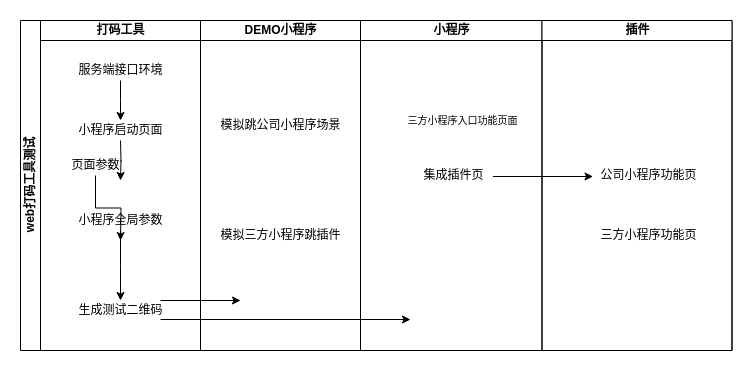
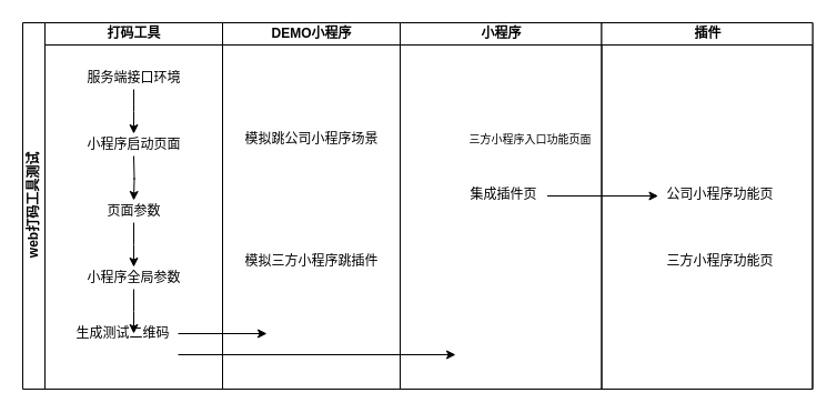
- <mxCell id="19" value="&lt;font style=&quot;font-size: 10px&quot;&gt;三方小程序入口功能页面&lt;/font&gt;" style="text;html=1;align=center;verticalAlign=middle;resizable=0;points=[];autosize=1;" parent="18" vertex="1"><mxGeometry x="36.5" y="90" width="130" height="20" as="geometry" /></mxCell>
+ <mxCell id="19" value="&lt;font style=&quot;font-size: 10px&quot;&gt;三方小程序入口功能页面&lt;/font&gt;" style="text;html=1;align=center;verticalAlign=middle;resizable=0;points=[];autosize=1;" parent="18" vertex="1"><mxGeometry x="51.5" y="95" width="130" height="20" as="geometry" /></mxCell>
- <mxCell id="7" value="页面参数" style="text;html=1;align=center;verticalAlign=middle;resizable=0;points=[];autosize=1;" parent="3" vertex="1"><mxGeometry x="25" y="135" width="60" height="20" as="geometry" /></mxCell>
+ <mxCell id="7" value="页面参数" style="text;html=1;align=center;verticalAlign=middle;resizable=0;points=[];autosize=1;" parent="3" vertex="1"><mxGeometry x="50" y="160" width="60" height="20" as="geometry" /></mxCell>
- <mxCell id="13" value="小程序全局参数" style="text;html=1;align=center;verticalAlign=middle;resizable=0;points=[];autosize=1;" parent="3" vertex="1"><mxGeometry x="30" y="190" width="100" height="20" as="geometry" /></mxCell>
+ <mxCell id="13" value="小程序全局参数" style="text;html=1;align=center;verticalAlign=middle;resizable=0;points=[];autosize=1;" parent="3" vertex="1"><mxGeometry x="30" y="220" width="100" height="20" as="geometry" /></mxCell>
- <mxCell id="10" value="生成测试二维码" style="text;html=1;align=center;verticalAlign=middle;resizable=0;points=[];autosize=1;" parent="3" vertex="1"><mxGeometry x="30" y="280" width="100" height="20" as="geometry" /></mxCell>
+ <mxCell id="10" value="生成测试二维码" style="text;html=1;align=center;verticalAlign=middle;resizable=0;points=[];autosize=1;" parent="3" vertex="1"><mxGeometry x="20" y="270" width="100" height="20" as="geometry" /></mxCell>
